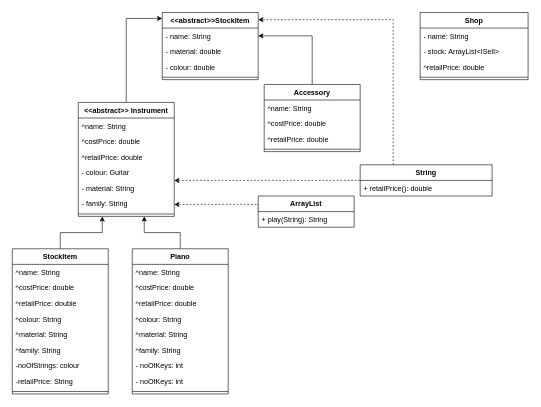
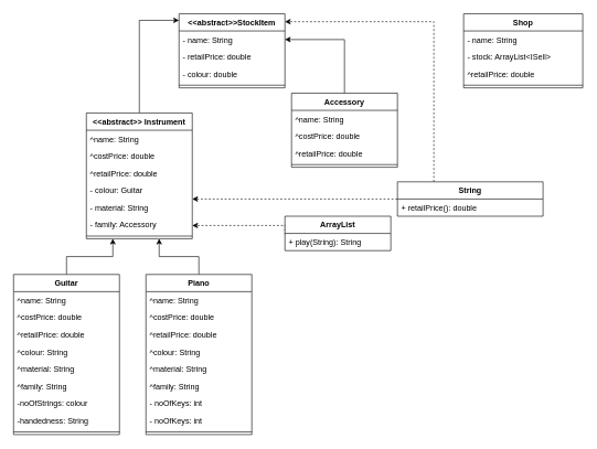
- <mxCell id="13" value="- material: double" style="text;strokeColor=none;fillColor=none;align=left;verticalAlign=top;spacingLeft=4;spacingRight=4;overflow=hidden;rotatable=0;points=[[0,0.5],[1,0.5]];portConstraint=eastwest;labelBackgroundColor=none;" vertex="1" parent="11"><mxGeometry y="52" width="160" height="26" as="geometry" /></mxCell>
+ <mxCell id="13" value="- retailPrice: double" style="text;strokeColor=none;fillColor=none;align=left;verticalAlign=top;spacingLeft=4;spacingRight=4;overflow=hidden;rotatable=0;points=[[0,0.5],[1,0.5]];portConstraint=eastwest;labelBackgroundColor=none;" vertex="1" parent="11"><mxGeometry y="52" width="160" height="26" as="geometry" /></mxCell>
- <mxCell id="9" value="- family: String&#10;" style="text;strokeColor=none;fillColor=none;align=left;verticalAlign=top;spacingLeft=4;spacingRight=4;overflow=hidden;rotatable=0;points=[[0,0.5],[1,0.5]];portConstraint=eastwest;labelBackgroundColor=none;" vertex="1" parent="3"><mxGeometry y="156" width="160" height="26" as="geometry" /></mxCell>
+ <mxCell id="9" value="- family: Accessory&#10;" style="text;strokeColor=none;fillColor=none;align=left;verticalAlign=top;spacingLeft=4;spacingRight=4;overflow=hidden;rotatable=0;points=[[0,0.5],[1,0.5]];portConstraint=eastwest;labelBackgroundColor=none;" vertex="1" parent="3"><mxGeometry y="156" width="160" height="26" as="geometry" /></mxCell>
- <mxCell id="17" value="StockItem" style="swimlane;fontStyle=1;align=center;verticalAlign=top;childLayout=stackLayout;horizontal=1;startSize=26;horizontalStack=0;resizeParent=1;resizeParentMax=0;resizeLast=0;collapsible=1;marginBottom=0;labelBackgroundColor=none;swimlaneFillColor=#ffffff;" vertex="1" parent="1"><mxGeometry x="20" y="414" width="160" height="242" as="geometry" /></mxCell>
+ <mxCell id="17" value="Guitar" style="swimlane;fontStyle=1;align=center;verticalAlign=top;childLayout=stackLayout;horizontal=1;startSize=26;horizontalStack=0;resizeParent=1;resizeParentMax=0;resizeLast=0;collapsible=1;marginBottom=0;labelBackgroundColor=none;swimlaneFillColor=#ffffff;" vertex="1" parent="1"><mxGeometry x="20" y="414" width="160" height="242" as="geometry" /></mxCell>
- <mxCell id="25" value="-retailPrice: String&#10;" style="text;strokeColor=none;fillColor=none;align=left;verticalAlign=top;spacingLeft=4;spacingRight=4;overflow=hidden;rotatable=0;points=[[0,0.5],[1,0.5]];portConstraint=eastwest;labelBackgroundColor=none;" vertex="1" parent="17"><mxGeometry y="208" width="160" height="26" as="geometry" /></mxCell>
+ <mxCell id="25" value="-handedness: String&#10;" style="text;strokeColor=none;fillColor=none;align=left;verticalAlign=top;spacingLeft=4;spacingRight=4;overflow=hidden;rotatable=0;points=[[0,0.5],[1,0.5]];portConstraint=eastwest;labelBackgroundColor=none;" vertex="1" parent="17"><mxGeometry y="208" width="160" height="26" as="geometry" /></mxCell>
